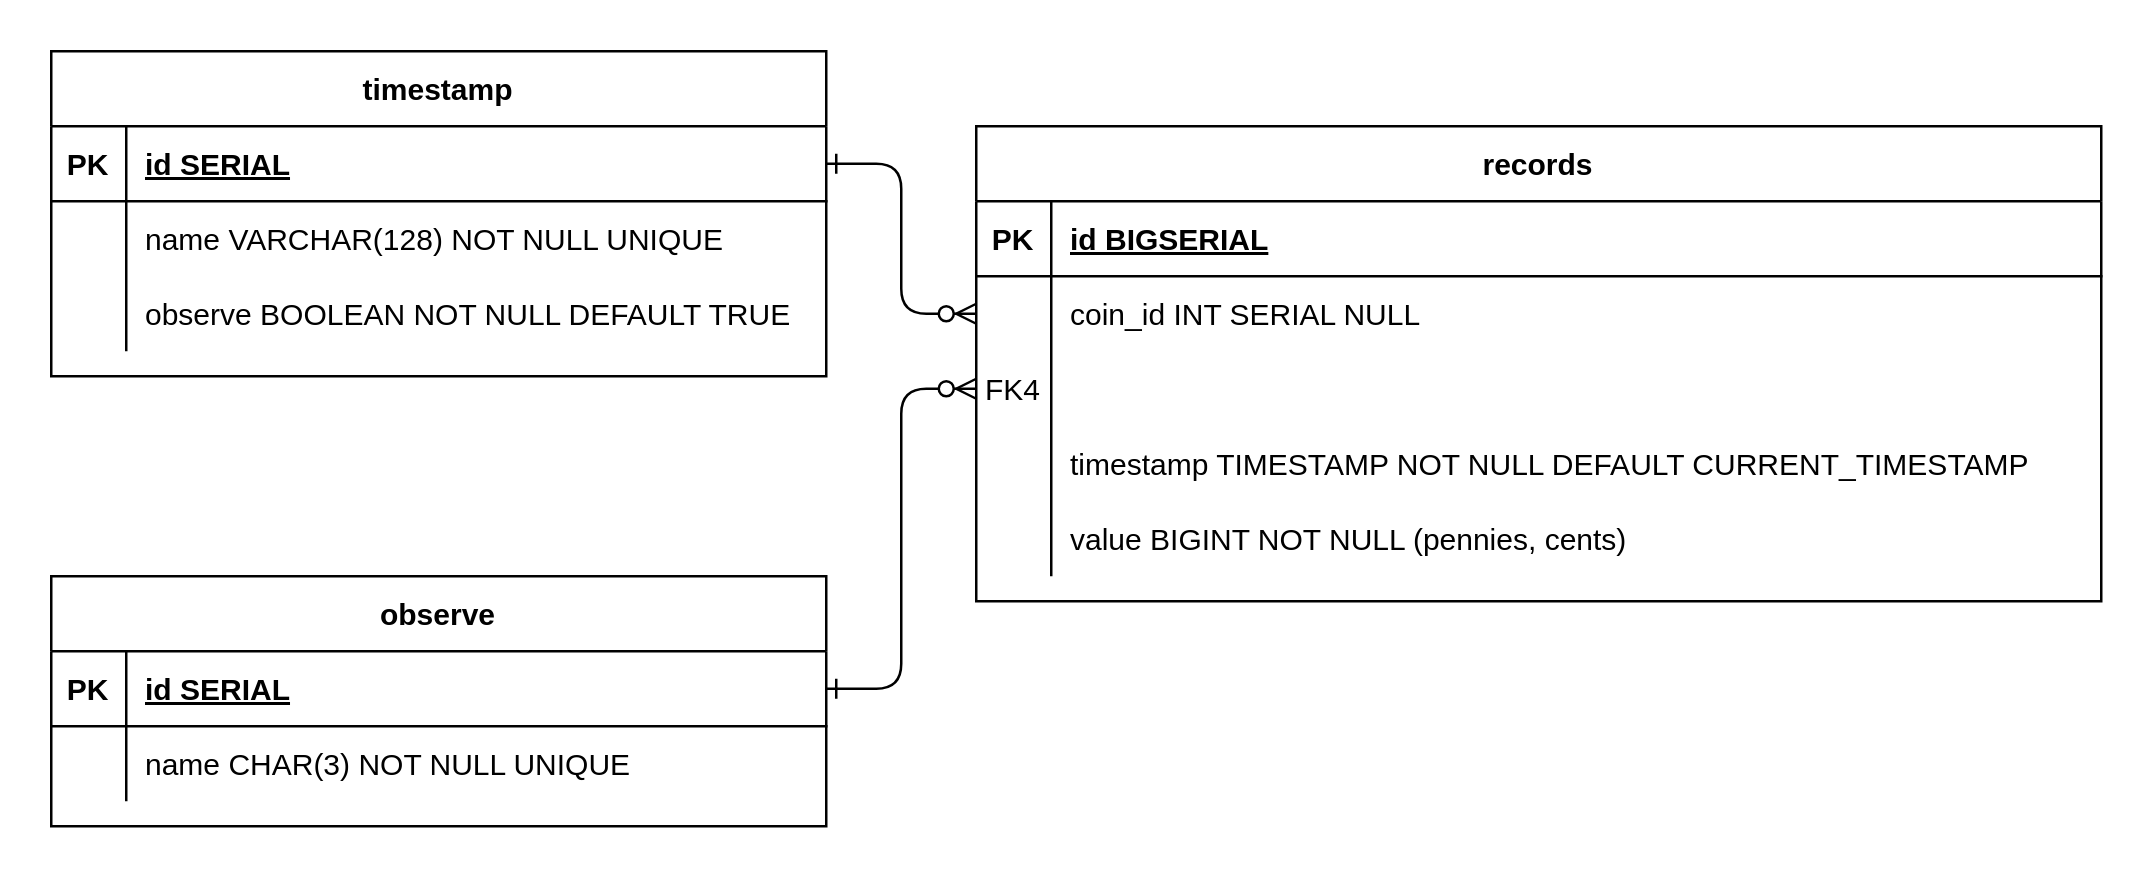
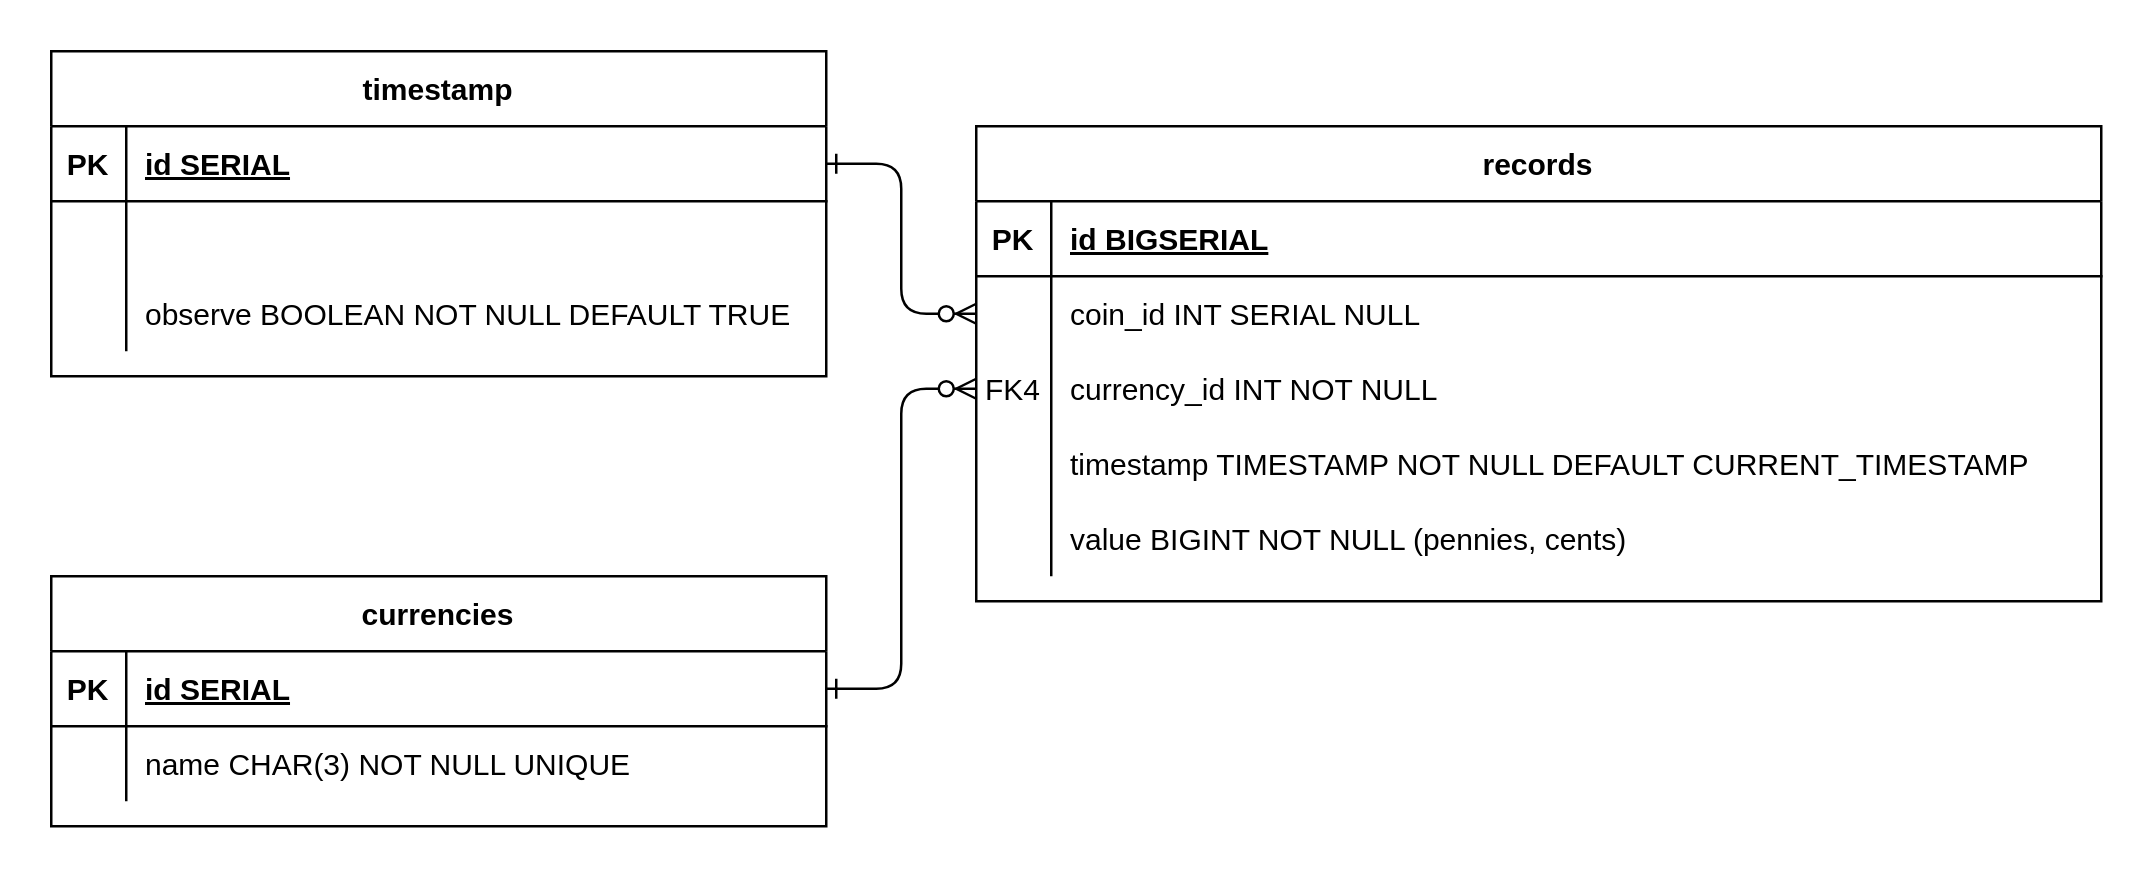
- <mxCell id="8" value="name VARCHAR(128) NOT NULL UNIQUE" style="shape=partialRectangle;overflow=hidden;connectable=0;fillColor=none;top=0;left=0;bottom=0;right=0;align=left;spacingLeft=6;" vertex="1" parent="6"><mxGeometry x="30" width="280" height="30" as="geometry"><mxRectangle width="280" height="30" as="alternateBounds" /></mxGeometry></mxCell>
+ <mxCell id="27" value="currency_id INT NOT NULL" style="shape=partialRectangle;overflow=hidden;connectable=0;fillColor=none;top=0;left=0;bottom=0;right=0;align=left;spacingLeft=6;" vertex="1" parent="25"><mxGeometry x="30" width="420" height="30" as="geometry"><mxRectangle width="420" height="30" as="alternateBounds" /></mxGeometry></mxCell>
- <mxCell id="12" value="observe" style="shape=table;startSize=30;container=1;collapsible=1;childLayout=tableLayout;fixedRows=1;rowLines=0;fontStyle=1;align=center;resizeLast=1;" vertex="1" parent="1"><mxGeometry x="20" y="230" width="310" height="100" as="geometry" /></mxCell>
+ <mxCell id="12" value="currencies" style="shape=table;startSize=30;container=1;collapsible=1;childLayout=tableLayout;fixedRows=1;rowLines=0;fontStyle=1;align=center;resizeLast=1;" vertex="1" parent="1"><mxGeometry x="20" y="230" width="310" height="100" as="geometry" /></mxCell>
